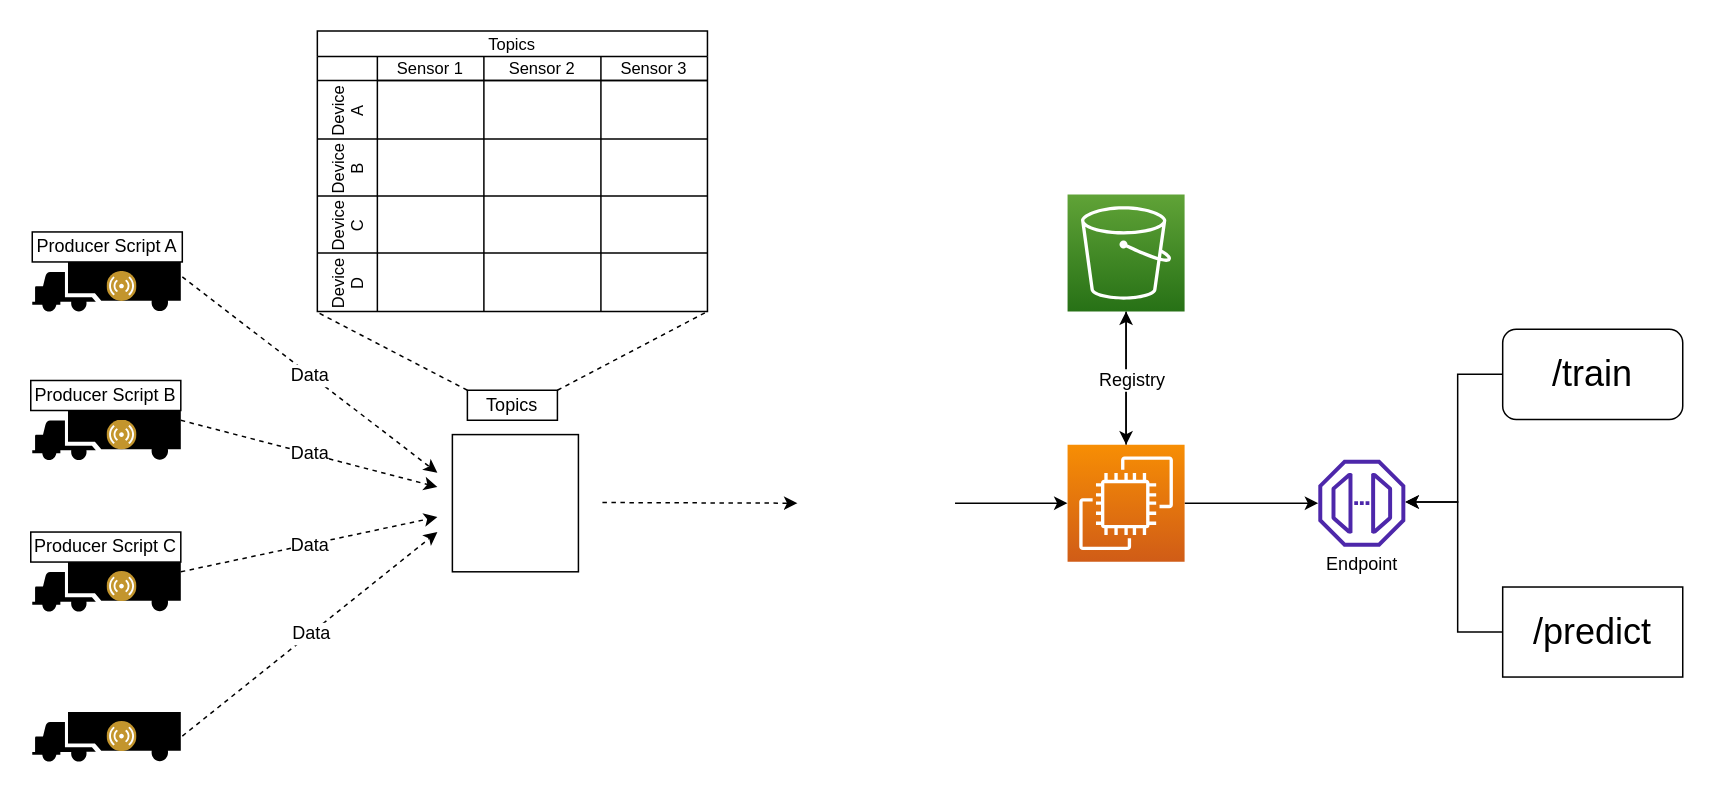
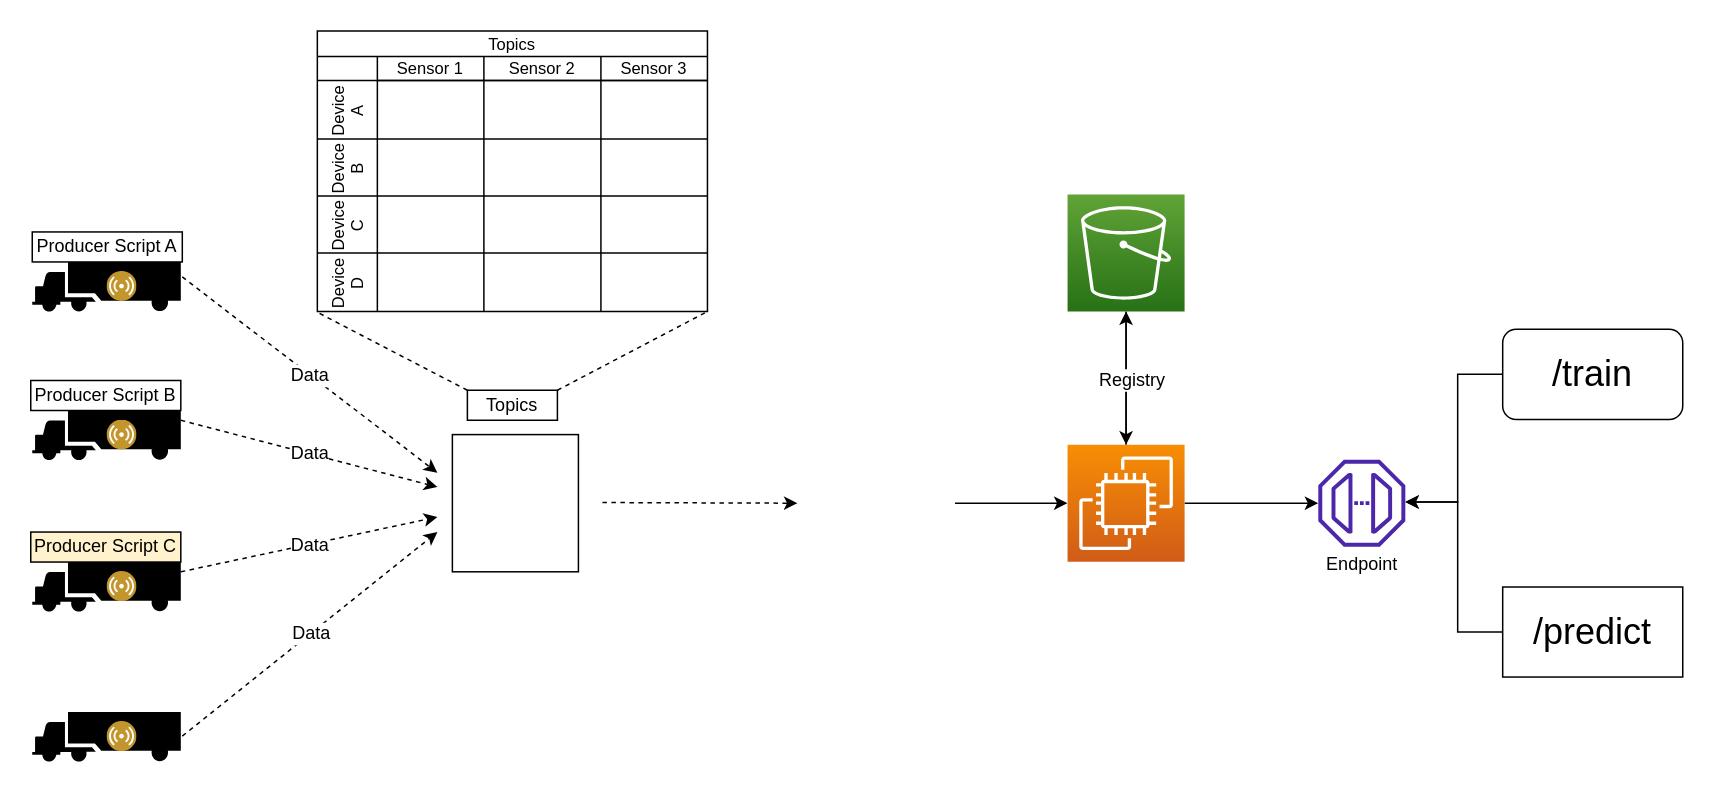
- <mxCell id="12" value="Producer Script C" style="rounded=0;whiteSpace=wrap;html=1;" parent="1" vertex="1"><mxGeometry x="20" y="354" width="100" height="20" as="geometry" /></mxCell>
+ <mxCell id="12" value="Producer Script C" style="rounded=0;whiteSpace=wrap;html=1;fillColor=#fff2cc;" parent="1" vertex="1"><mxGeometry x="20" y="354" width="100" height="20" as="geometry" /></mxCell>
